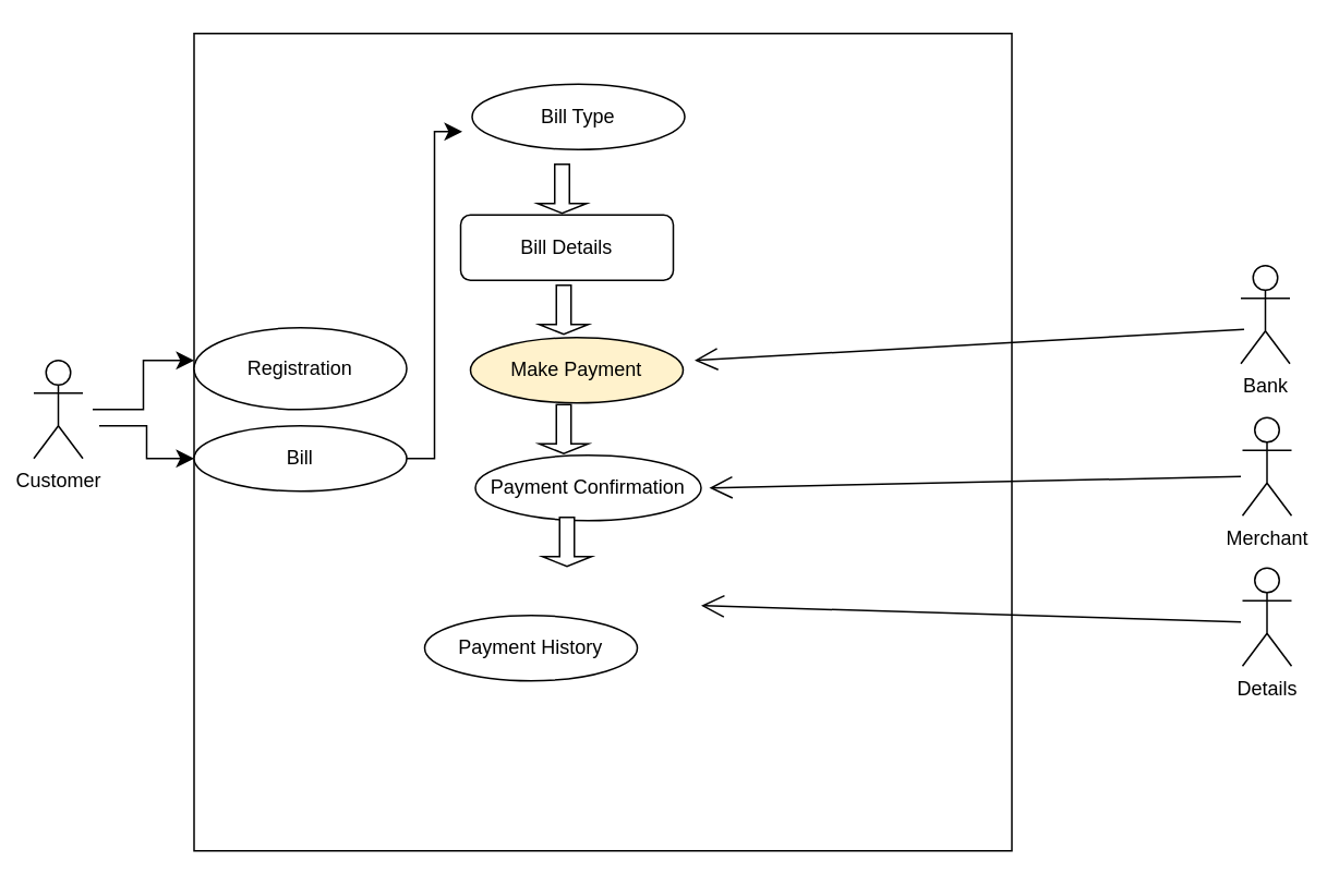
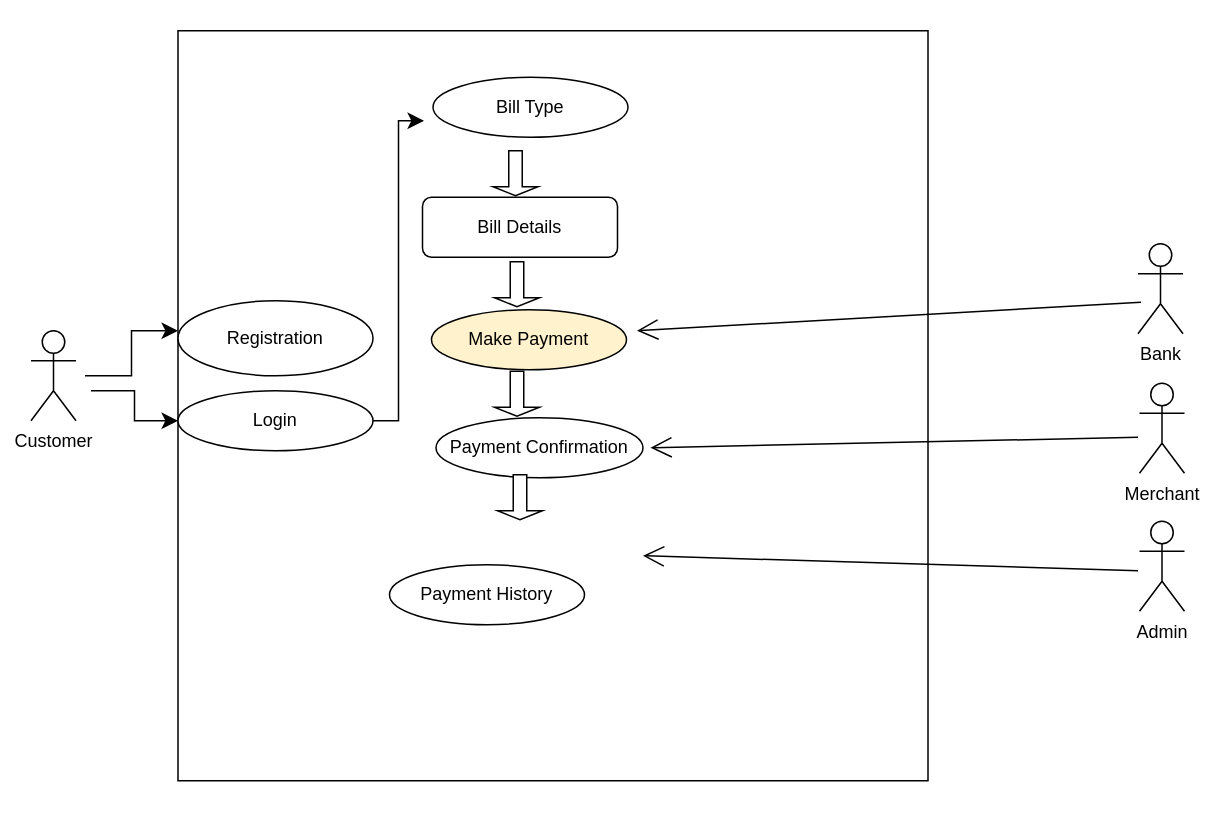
- <mxCell id="8" value="Bill" style="ellipse;whiteSpace=wrap;html=1;" vertex="1" parent="1"><mxGeometry x="118" y="260" width="130" height="40" as="geometry" /></mxCell>
+ <mxCell id="8" value="Login" style="ellipse;whiteSpace=wrap;html=1;" vertex="1" parent="1"><mxGeometry x="118" y="260" width="130" height="40" as="geometry" /></mxCell>
- <mxCell id="22" value="&lt;div&gt;Details&lt;/div&gt;" style="shape=umlActor;verticalLabelPosition=bottom;verticalAlign=top;html=1;outlineConnect=0;" vertex="1" parent="1"><mxGeometry x="759" y="347" width="30" height="60" as="geometry" /></mxCell>
+ <mxCell id="22" value="&lt;div&gt;Admin&lt;/div&gt;" style="shape=umlActor;verticalLabelPosition=bottom;verticalAlign=top;html=1;outlineConnect=0;" vertex="1" parent="1"><mxGeometry x="759" y="347" width="30" height="60" as="geometry" /></mxCell>
